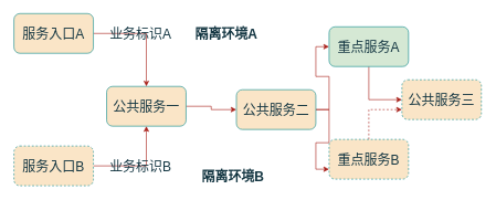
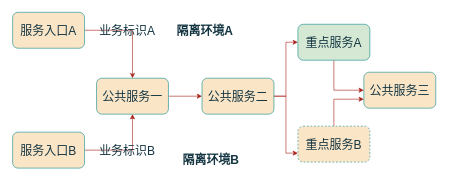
- <mxCell id="14" value="公共服务三" style="rounded=1;whiteSpace=wrap;html=1;labelBackgroundColor=none;fillColor=#FAE5C7;strokeColor=#0F8B8D;fontColor=#143642;fontSize=20;dashed=1;" vertex="1" parent="1"><mxGeometry x="606" y="120" width="120" height="60" as="geometry" /></mxCell>
+ <mxCell id="14" value="公共服务三" style="rounded=1;whiteSpace=wrap;html=1;labelBackgroundColor=none;fillColor=#FAE5C7;strokeColor=#0F8B8D;fontColor=#143642;fontSize=20;" vertex="1" parent="1"><mxGeometry x="606" y="120" width="120" height="60" as="geometry" /></mxCell>
- <mxCell id="6" value="公共服务二" style="rounded=1;whiteSpace=wrap;html=1;labelBackgroundColor=none;fillColor=#FAE5C7;strokeColor=#0F8B8D;fontColor=#143642;fontSize=20;" vertex="1" parent="1"><mxGeometry x="356" y="135" width="120" height="60" as="geometry" /></mxCell>
+ <mxCell id="6" value="公共服务二" style="rounded=1;whiteSpace=wrap;html=1;labelBackgroundColor=none;fillColor=#FAE5C7;strokeColor=#0F8B8D;fontColor=#143642;fontSize=20;" vertex="1" parent="1"><mxGeometry x="336" y="130" width="120" height="60" as="geometry" /></mxCell>
- <mxCell id="12" style="edgeStyle=orthogonalEdgeStyle;rounded=0;orthogonalLoop=1;jettySize=auto;html=1;entryX=0;entryY=0.75;entryDx=0;entryDy=0;labelBackgroundColor=none;strokeColor=#A8201A;fontColor=default;dashed=1;" edge="1" parent="1" source="13" target="14"><mxGeometry relative="1" as="geometry" /></mxCell>
+ <mxCell id="12" style="edgeStyle=orthogonalEdgeStyle;rounded=0;orthogonalLoop=1;jettySize=auto;html=1;entryX=0;entryY=0.75;entryDx=0;entryDy=0;labelBackgroundColor=none;strokeColor=#A8201A;fontColor=default;" edge="1" parent="1" source="13" target="14"><mxGeometry relative="1" as="geometry" /></mxCell>
- <mxCell id="17" value="服务入口B" style="rounded=1;whiteSpace=wrap;html=1;labelBackgroundColor=none;fillColor=#FAE5C7;strokeColor=#0F8B8D;fontColor=#143642;fontSize=20;dashed=1;" vertex="1" parent="1"><mxGeometry x="20" y="220" width="120" height="60" as="geometry" /></mxCell>
+ <mxCell id="17" value="服务入口B" style="rounded=1;whiteSpace=wrap;html=1;labelBackgroundColor=none;fillColor=#FAE5C7;strokeColor=#0F8B8D;fontColor=#143642;fontSize=20;" vertex="1" parent="1"><mxGeometry x="20" y="220" width="120" height="60" as="geometry" /></mxCell>
